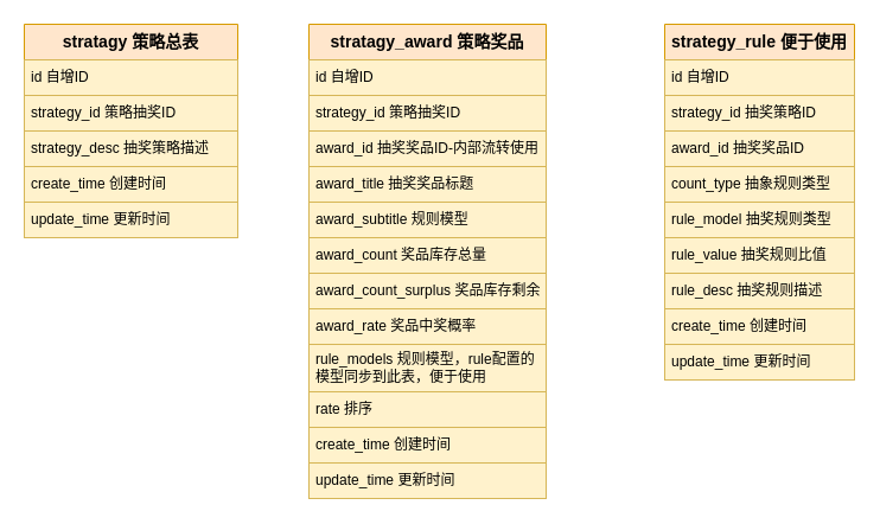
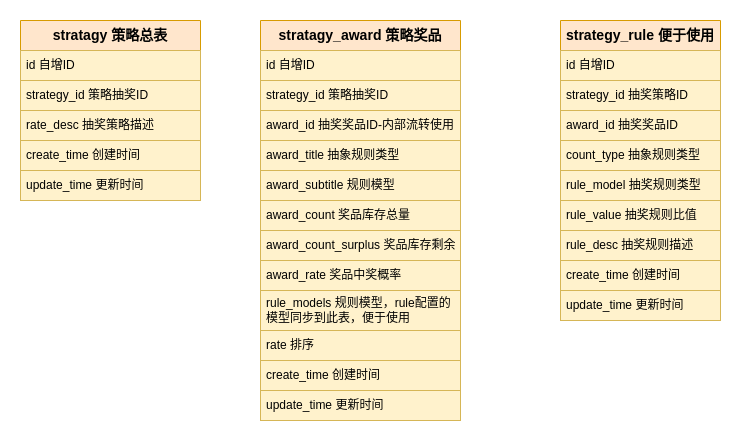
- <mxCell id="5" value="strategy_desc 抽奖策略描述" style="text;strokeColor=#d6b656;fillColor=#fff2cc;align=left;verticalAlign=middle;spacingLeft=4;spacingRight=4;overflow=hidden;points=[[0,0.5],[1,0.5]];portConstraint=eastwest;rotatable=0;whiteSpace=wrap;html=1;" parent="2" vertex="1"><mxGeometry y="90" width="180" height="30" as="geometry" /></mxCell>
+ <mxCell id="5" value="rate_desc 抽奖策略描述" style="text;strokeColor=#d6b656;fillColor=#fff2cc;align=left;verticalAlign=middle;spacingLeft=4;spacingRight=4;overflow=hidden;points=[[0,0.5],[1,0.5]];portConstraint=eastwest;rotatable=0;whiteSpace=wrap;html=1;" parent="2" vertex="1"><mxGeometry y="90" width="180" height="30" as="geometry" /></mxCell>
- <mxCell id="12" value="award_title 抽奖奖品标题" style="text;strokeColor=#d6b656;fillColor=#fff2cc;align=left;verticalAlign=middle;spacingLeft=4;spacingRight=4;overflow=hidden;points=[[0,0.5],[1,0.5]];portConstraint=eastwest;rotatable=0;whiteSpace=wrap;html=1;" parent="8" vertex="1"><mxGeometry y="120" width="200" height="30" as="geometry" /></mxCell>
+ <mxCell id="12" value="award_title 抽象规则类型" style="text;strokeColor=#d6b656;fillColor=#fff2cc;align=left;verticalAlign=middle;spacingLeft=4;spacingRight=4;overflow=hidden;points=[[0,0.5],[1,0.5]];portConstraint=eastwest;rotatable=0;whiteSpace=wrap;html=1;" parent="8" vertex="1"><mxGeometry y="120" width="200" height="30" as="geometry" /></mxCell>
